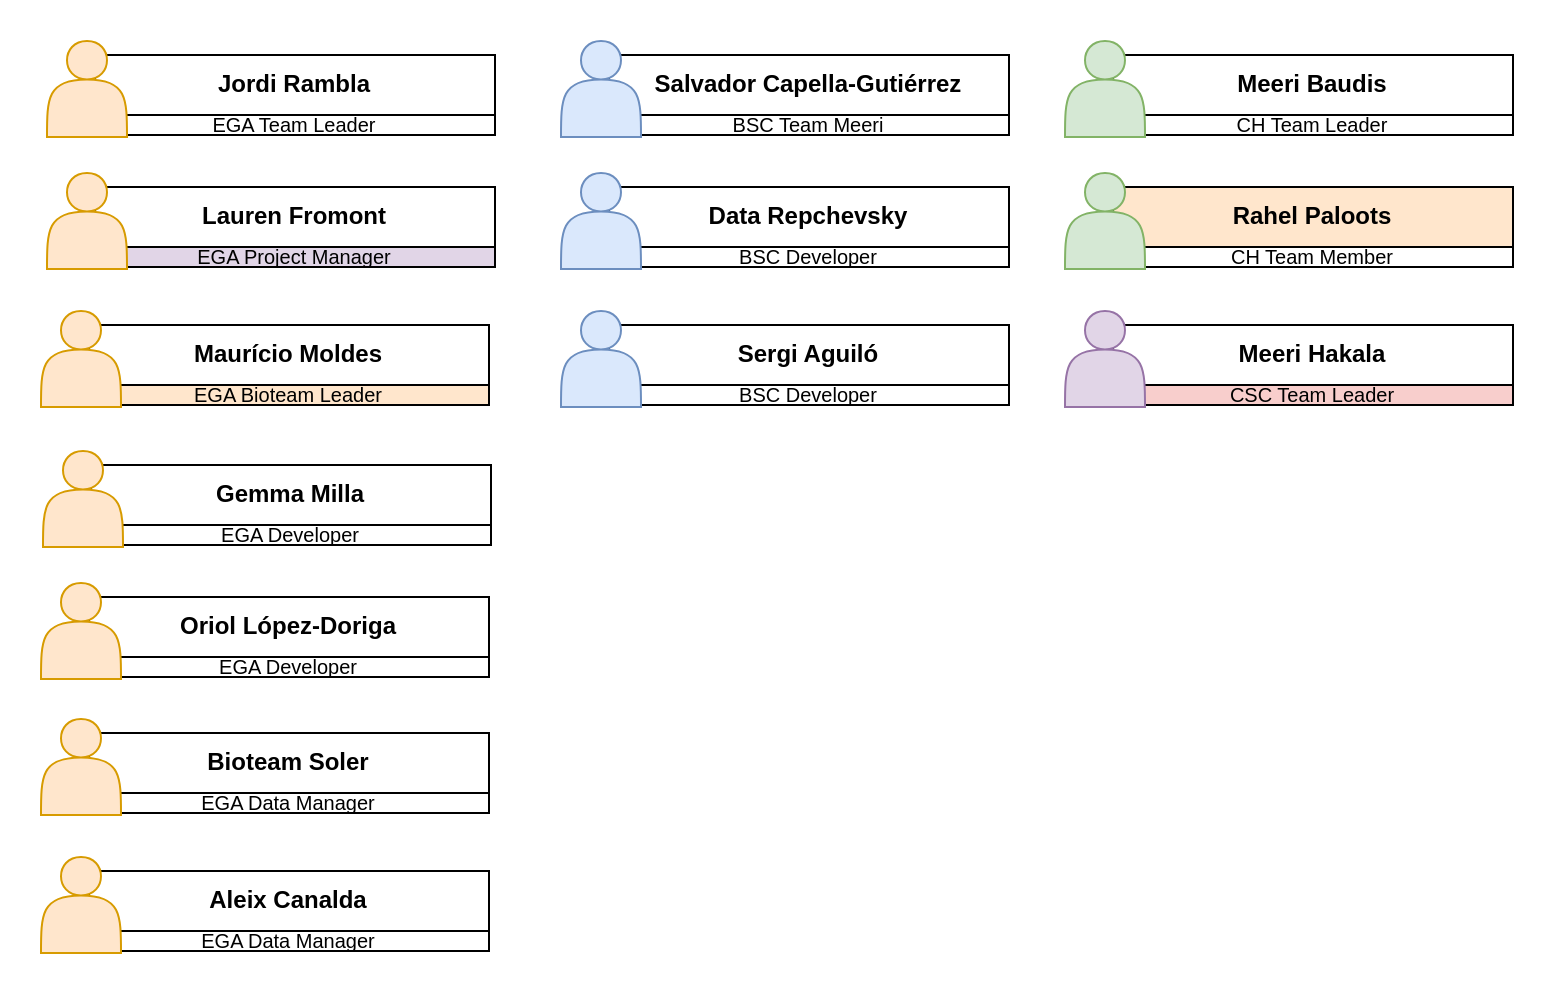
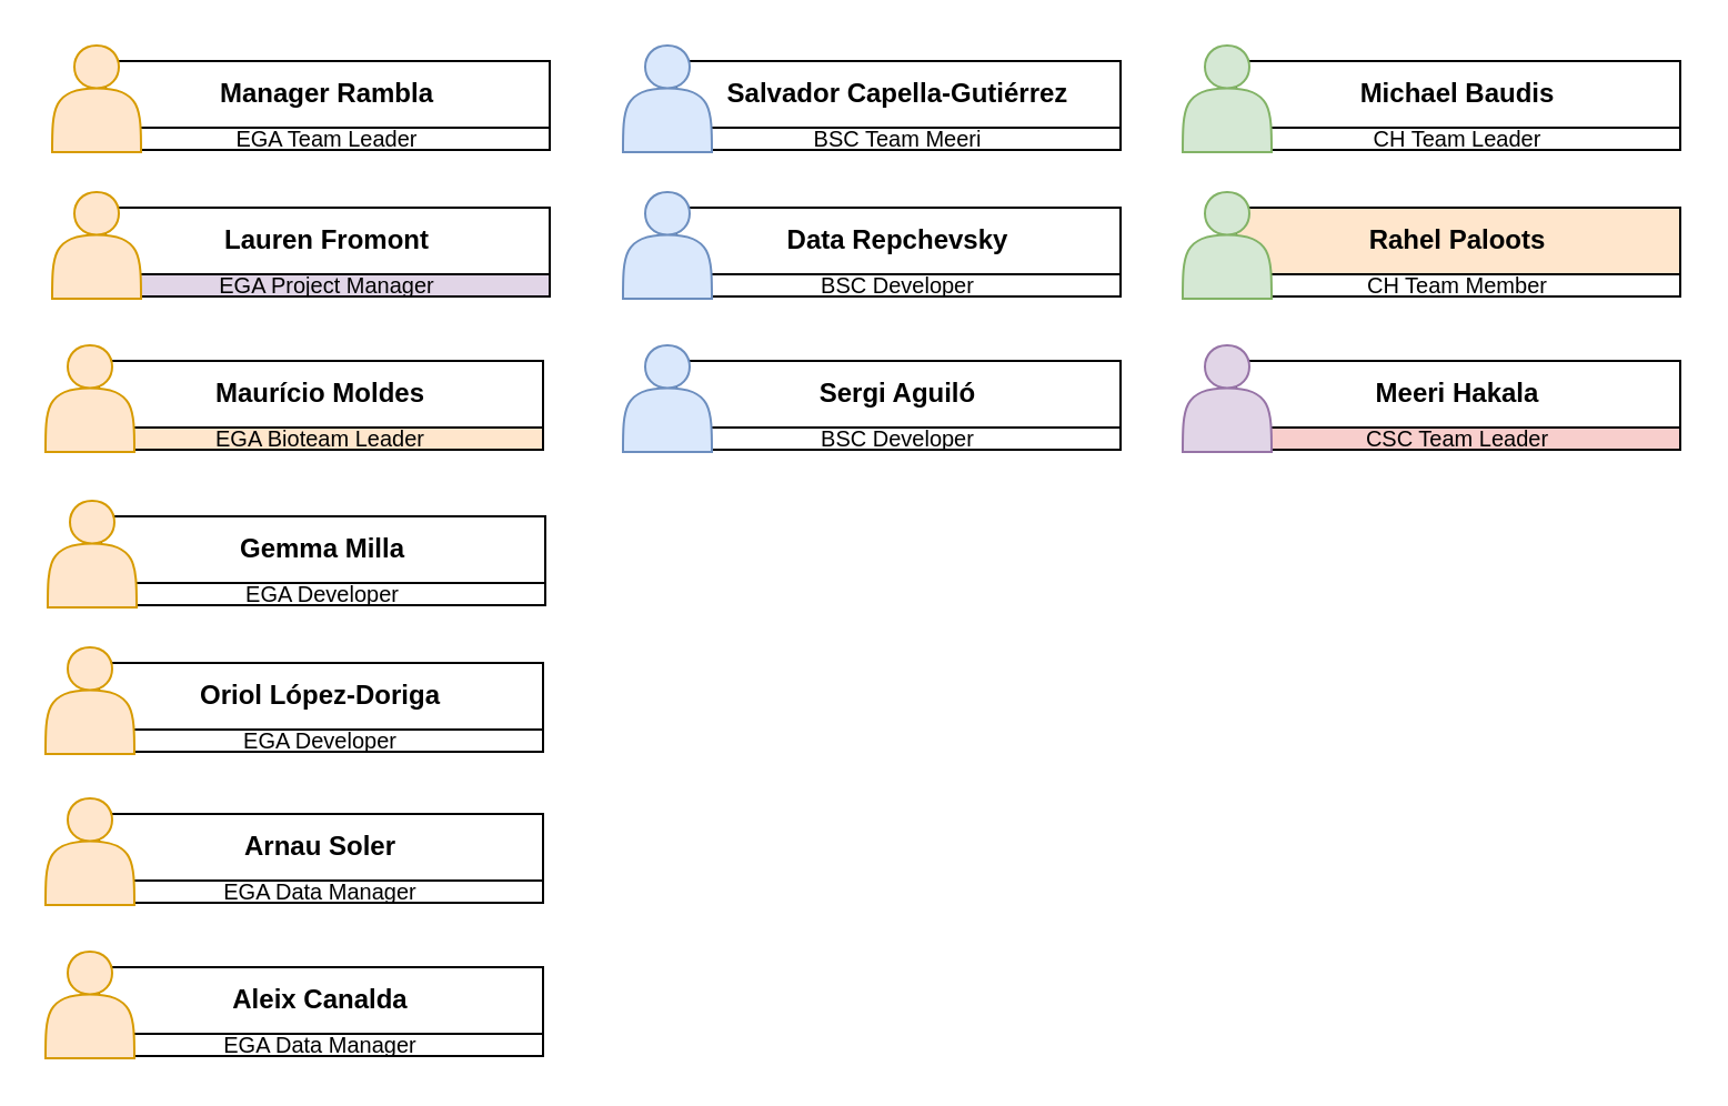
- <mxCell id="4" value="Jordi Rambla" style="rounded=0;whiteSpace=wrap;html=1;fontStyle=1" parent="2" vertex="1"><mxGeometry x="24" y="7" width="200" height="30" as="geometry" /></mxCell>
+ <mxCell id="4" value="Manager Rambla" style="rounded=0;whiteSpace=wrap;html=1;fontStyle=1" parent="2" vertex="1"><mxGeometry x="24" y="7" width="200" height="30" as="geometry" /></mxCell>
- <mxCell id="40" value="Meeri Baudis" style="rounded=0;whiteSpace=wrap;html=1;fontStyle=1" parent="38" vertex="1"><mxGeometry x="24" y="7" width="200" height="30" as="geometry" /></mxCell>
+ <mxCell id="40" value="Michael Baudis" style="rounded=0;whiteSpace=wrap;html=1;fontStyle=1" parent="38" vertex="1"><mxGeometry x="24" y="7" width="200" height="30" as="geometry" /></mxCell>
- <mxCell id="32" value="Bioteam Soler" style="rounded=0;whiteSpace=wrap;html=1;fontStyle=1" parent="30" vertex="1"><mxGeometry x="24" y="7" width="200" height="30" as="geometry" /></mxCell>
+ <mxCell id="32" value="Arnau Soler" style="rounded=0;whiteSpace=wrap;html=1;fontStyle=1" parent="30" vertex="1"><mxGeometry x="24" y="7" width="200" height="30" as="geometry" /></mxCell>
